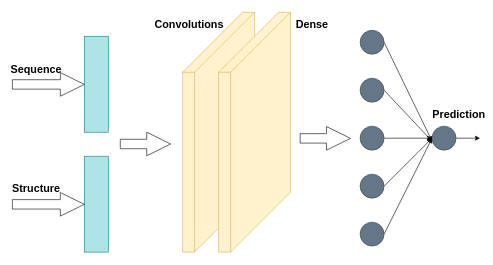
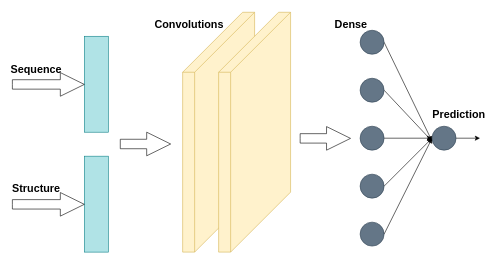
- <mxCell id="23" value="&lt;font style=&quot;font-size: 18px&quot;&gt;&lt;b&gt;Dense&lt;/b&gt;&lt;/font&gt;" style="text;html=1;strokeColor=none;fillColor=none;align=center;verticalAlign=middle;whiteSpace=wrap;rounded=0;fontSize=18;" vertex="1" parent="1"><mxGeometry x="495" y="30" width="50" height="20" as="geometry" /></mxCell>
+ <mxCell id="23" value="&lt;font style=&quot;font-size: 18px&quot;&gt;&lt;b&gt;Dense&lt;/b&gt;&lt;/font&gt;" style="text;html=1;strokeColor=none;fillColor=none;align=center;verticalAlign=middle;whiteSpace=wrap;rounded=0;fontSize=18;" vertex="1" parent="1"><mxGeometry x="560" y="30" width="50" height="20" as="geometry" /></mxCell>
